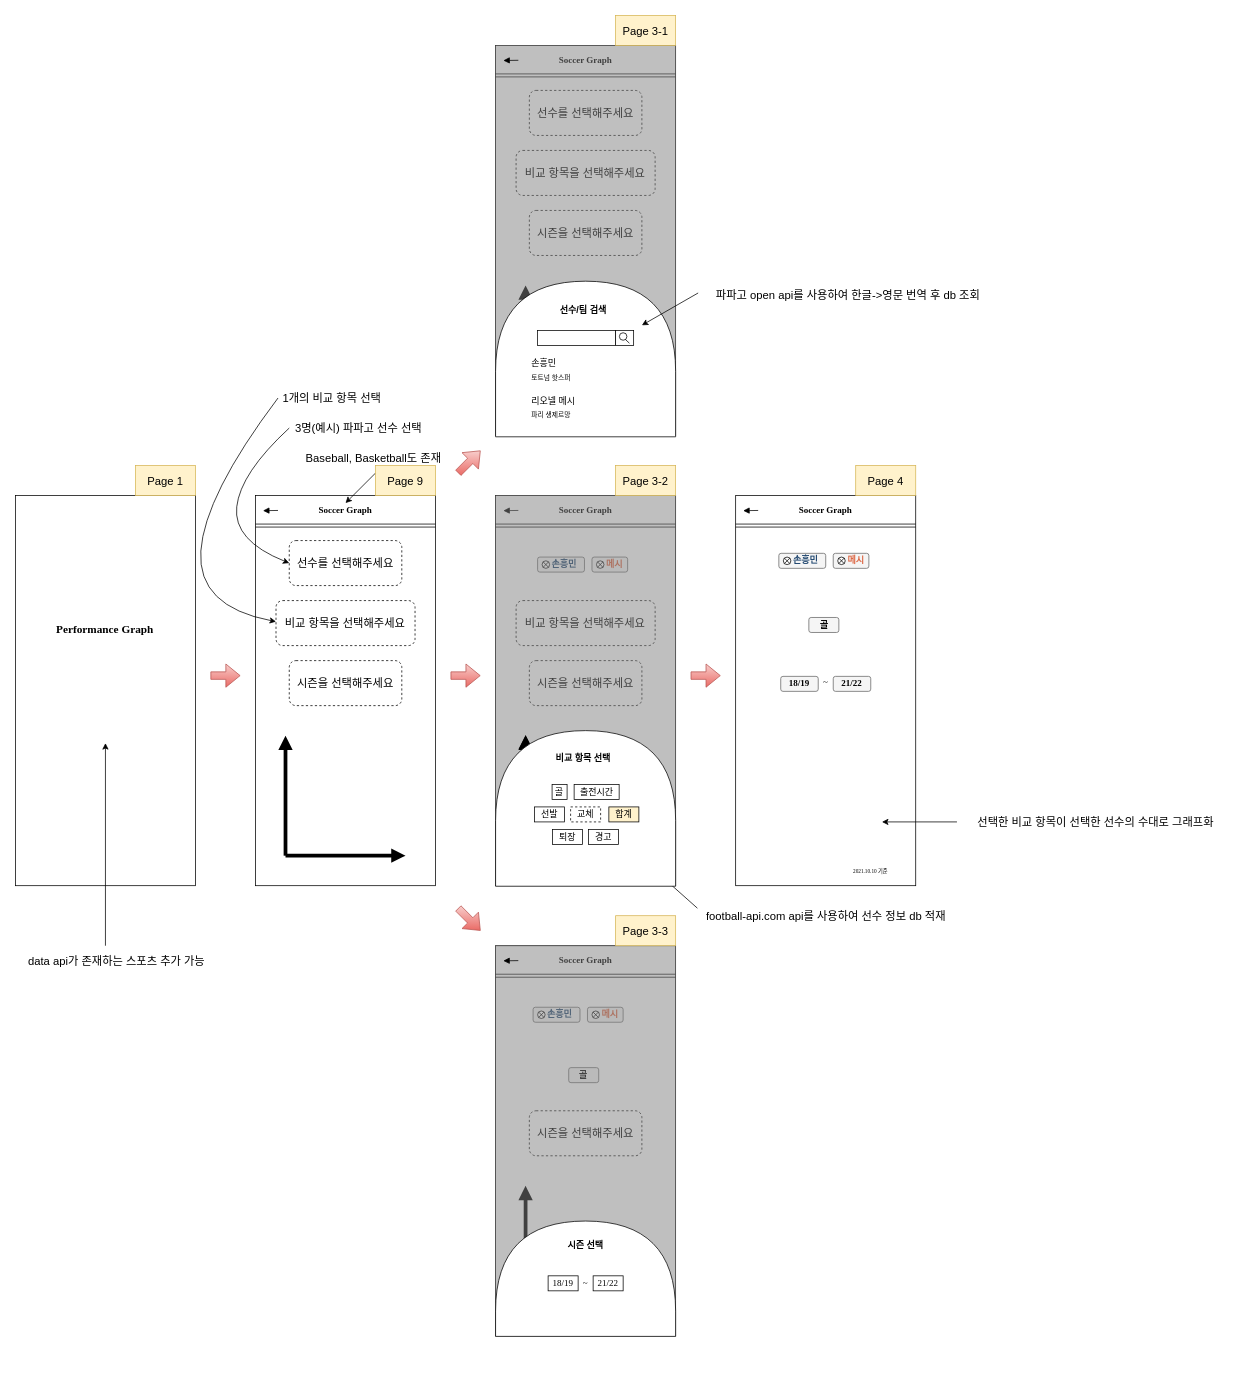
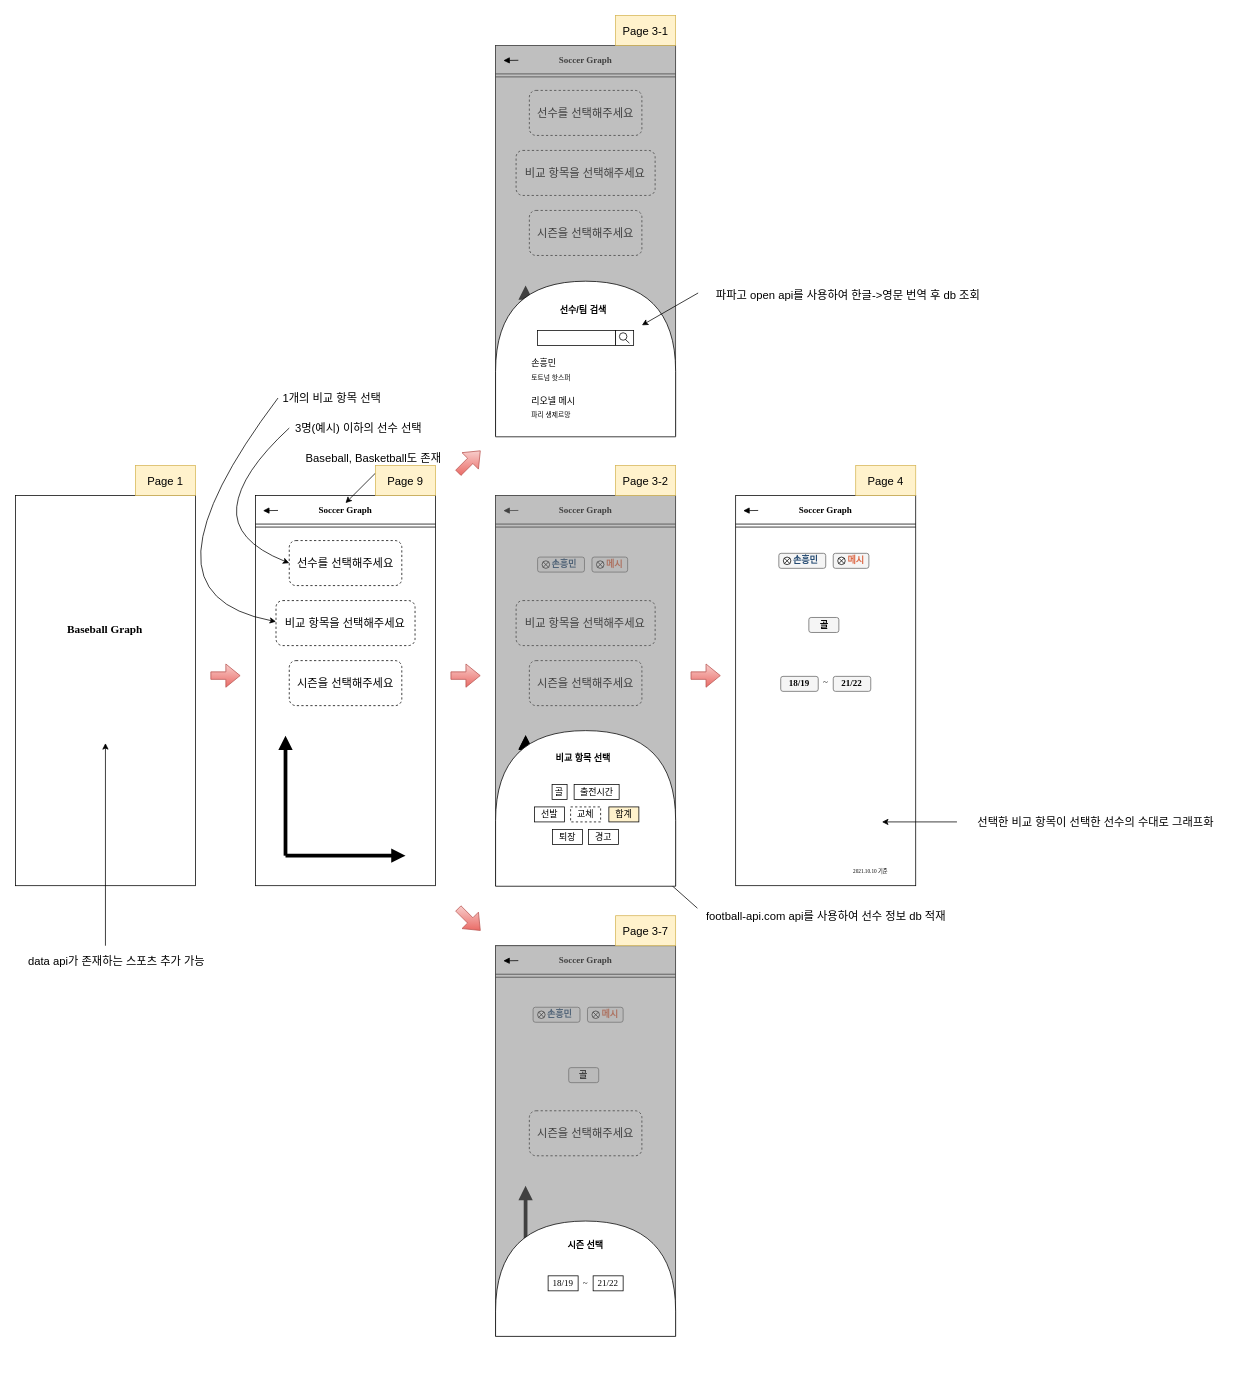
- <mxCell id="72" value="3명(예시) 파파고 선수 선택" style="text;html=1;strokeColor=none;fillColor=none;align=center;verticalAlign=middle;whiteSpace=wrap;rounded=0;shadow=0;fontSize=15;fontColor=#000000;" parent="1" vertex="1"><mxGeometry x="385.01" y="560" width="184.99" height="20" as="geometry" /></mxCell>
+ <mxCell id="72" value="3명(예시) 이하의 선수 선택" style="text;html=1;strokeColor=none;fillColor=none;align=center;verticalAlign=middle;whiteSpace=wrap;rounded=0;shadow=0;fontSize=15;fontColor=#000000;" parent="1" vertex="1"><mxGeometry x="385.01" y="560" width="184.99" height="20" as="geometry" /></mxCell>
- <mxCell id="7" value="Performance Graph" style="text;html=1;strokeColor=none;fillColor=none;align=center;verticalAlign=middle;whiteSpace=wrap;rounded=0;fontFamily=Comic Sans MS;fontSize=15;fontColor=#000000;fontStyle=1" parent="1" vertex="1"><mxGeometry x="65.47" y="828" width="149.06" height="20" as="geometry" /></mxCell>
+ <mxCell id="7" value="Baseball Graph" style="text;html=1;strokeColor=none;fillColor=none;align=center;verticalAlign=middle;whiteSpace=wrap;rounded=0;fontFamily=Comic Sans MS;fontSize=15;fontColor=#000000;fontStyle=1" parent="1" vertex="1"><mxGeometry x="65.47" y="828" width="149.06" height="20" as="geometry" /></mxCell>
- <mxCell id="119" value="Page 3-3" style="text;html=1;strokeColor=#d6b656;fillColor=#fff2cc;align=center;verticalAlign=middle;whiteSpace=wrap;rounded=0;fontSize=15;" vertex="1" parent="1"><mxGeometry x="820.01" y="1220" width="80" height="40" as="geometry" /></mxCell>
+ <mxCell id="119" value="Page 3-7" style="text;html=1;strokeColor=#d6b656;fillColor=#fff2cc;align=center;verticalAlign=middle;whiteSpace=wrap;rounded=0;fontSize=15;" vertex="1" parent="1"><mxGeometry x="820.01" y="1220" width="80" height="40" as="geometry" /></mxCell>
